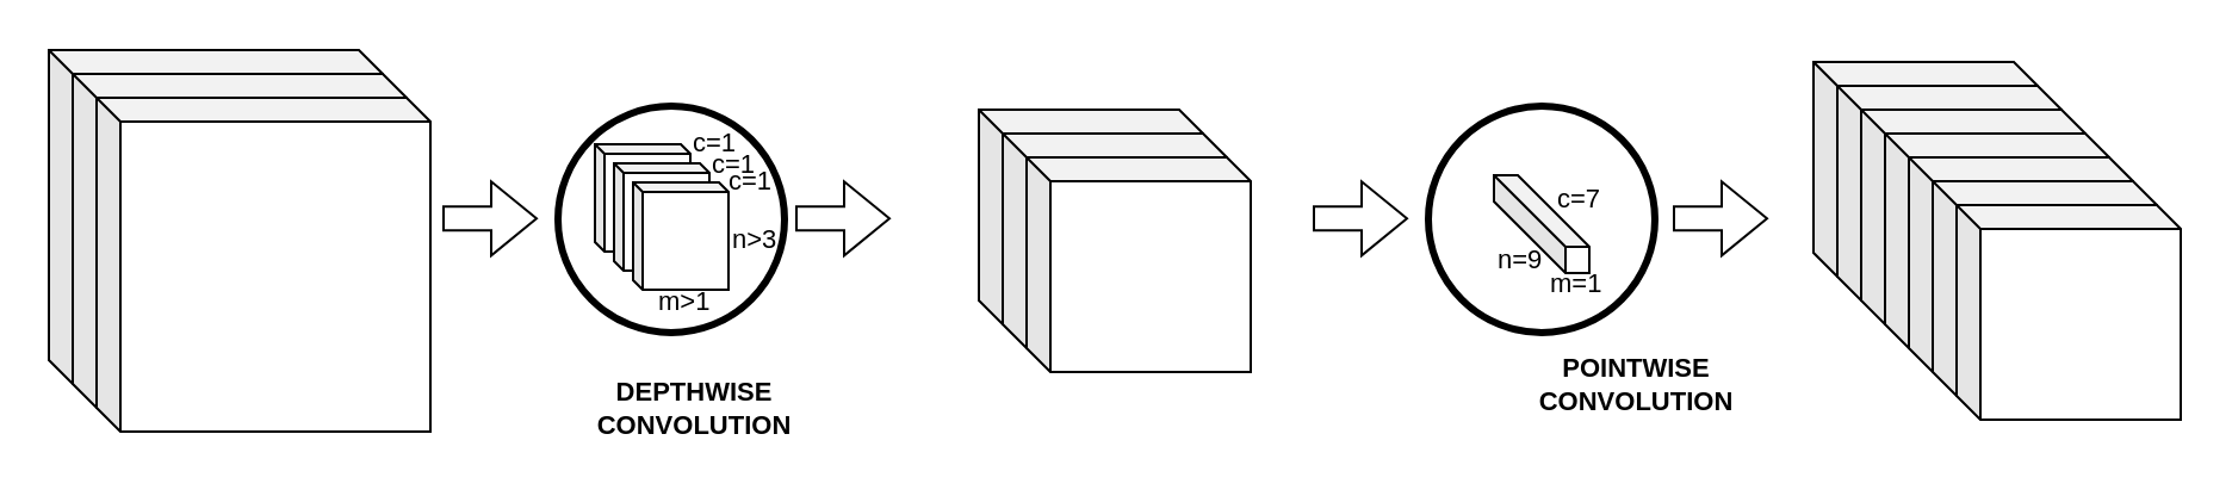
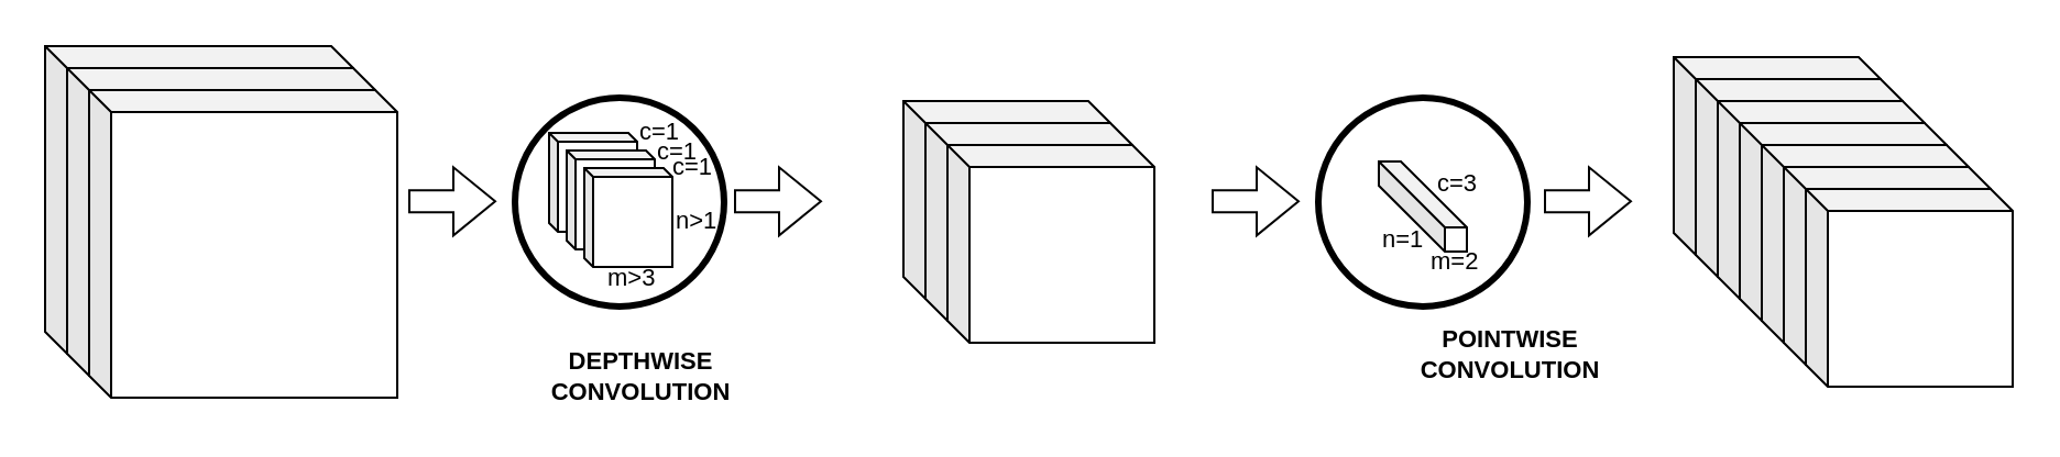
- <mxCell id="17" value="c=7" style="text;strokeColor=none;fillColor=none;align=left;verticalAlign=middle;spacingLeft=4;spacingRight=4;overflow=hidden;points=[[0,0.5],[1,0.5]];portConstraint=eastwest;rotatable=0;fontSize=11;" vertex="1" parent="1"><mxGeometry x="647" y="74.5" width="31" height="15.5" as="geometry" /></mxCell>
+ <mxCell id="17" value="c=3" style="text;strokeColor=none;fillColor=none;align=left;verticalAlign=middle;spacingLeft=4;spacingRight=4;overflow=hidden;points=[[0,0.5],[1,0.5]];portConstraint=eastwest;rotatable=0;fontSize=11;" vertex="1" parent="1"><mxGeometry x="647" y="74.5" width="31" height="15.5" as="geometry" /></mxCell>
- <mxCell id="13" value="n&gt;3" style="text;strokeColor=none;fillColor=none;align=left;verticalAlign=middle;spacingLeft=4;spacingRight=4;overflow=hidden;points=[[0,0.5],[1,0.5]];portConstraint=eastwest;rotatable=0;fontSize=11;" vertex="1" parent="1"><mxGeometry x="301" y="84.5" width="80" height="30" as="geometry" /></mxCell>
+ <mxCell id="13" value="n&gt;1" style="text;strokeColor=none;fillColor=none;align=left;verticalAlign=middle;spacingLeft=4;spacingRight=4;overflow=hidden;points=[[0,0.5],[1,0.5]];portConstraint=eastwest;rotatable=0;fontSize=11;" vertex="1" parent="1"><mxGeometry x="301" y="84.5" width="80" height="30" as="geometry" /></mxCell>
- <mxCell id="19" value="n=9" style="text;strokeColor=none;fillColor=none;align=left;verticalAlign=middle;spacingLeft=4;spacingRight=4;overflow=hidden;points=[[0,0.5],[1,0.5]];portConstraint=eastwest;rotatable=0;fontSize=11;" vertex="1" parent="1"><mxGeometry x="622" y="100" width="38" height="16" as="geometry" /></mxCell>
+ <mxCell id="19" value="n=1" style="text;strokeColor=none;fillColor=none;align=left;verticalAlign=middle;spacingLeft=4;spacingRight=4;overflow=hidden;points=[[0,0.5],[1,0.5]];portConstraint=eastwest;rotatable=0;fontSize=11;" vertex="1" parent="1"><mxGeometry x="622" y="100" width="38" height="16" as="geometry" /></mxCell>
- <mxCell id="18" value="m=1" style="text;strokeColor=none;fillColor=none;align=left;verticalAlign=middle;spacingLeft=4;spacingRight=4;overflow=hidden;points=[[0,0.5],[1,0.5]];portConstraint=eastwest;rotatable=0;fontSize=11;" vertex="1" parent="1"><mxGeometry x="644" y="110" width="35" height="15.5" as="geometry" /></mxCell>
+ <mxCell id="18" value="m=2" style="text;strokeColor=none;fillColor=none;align=left;verticalAlign=middle;spacingLeft=4;spacingRight=4;overflow=hidden;points=[[0,0.5],[1,0.5]];portConstraint=eastwest;rotatable=0;fontSize=11;" vertex="1" parent="1"><mxGeometry x="644" y="110" width="35" height="15.5" as="geometry" /></mxCell>
- <mxCell id="12" value="m&gt;1" style="text;strokeColor=none;fillColor=none;align=left;verticalAlign=middle;spacingLeft=4;spacingRight=4;overflow=hidden;points=[[0,0.5],[1,0.5]];portConstraint=eastwest;rotatable=0;fontSize=11;" vertex="1" parent="1"><mxGeometry x="270" y="117" width="35" height="17" as="geometry" /></mxCell>
+ <mxCell id="12" value="m&gt;3" style="text;strokeColor=none;fillColor=none;align=left;verticalAlign=middle;spacingLeft=4;spacingRight=4;overflow=hidden;points=[[0,0.5],[1,0.5]];portConstraint=eastwest;rotatable=0;fontSize=11;" vertex="1" parent="1"><mxGeometry x="270" y="117" width="35" height="17" as="geometry" /></mxCell>
